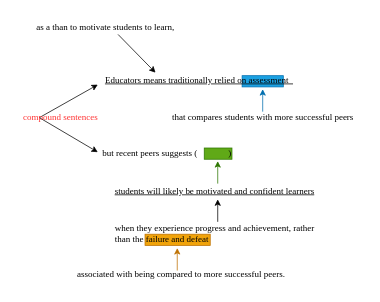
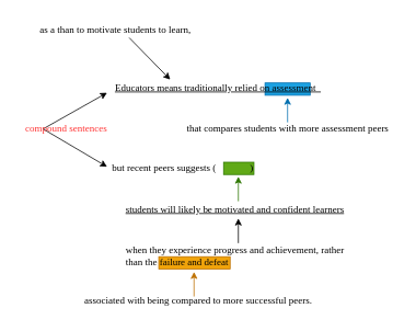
- <mxCell id="6" value="&lt;font face=&quot;Times New Roman&quot;&gt;that compares students with more successful peers&lt;/font&gt;" style="text;html=1;align=center;verticalAlign=middle;resizable=0;points=[];autosize=1;strokeColor=none;fillColor=none;" vertex="1" parent="1"><mxGeometry x="215" y="141" width="270" height="30" as="geometry" /></mxCell>
+ <mxCell id="6" value="&lt;font face=&quot;Times New Roman&quot;&gt;that compares students with more assessment peers&lt;/font&gt;" style="text;html=1;align=center;verticalAlign=middle;resizable=0;points=[];autosize=1;strokeColor=none;fillColor=none;" vertex="1" parent="1"><mxGeometry x="215" y="141" width="270" height="30" as="geometry" /></mxCell>
